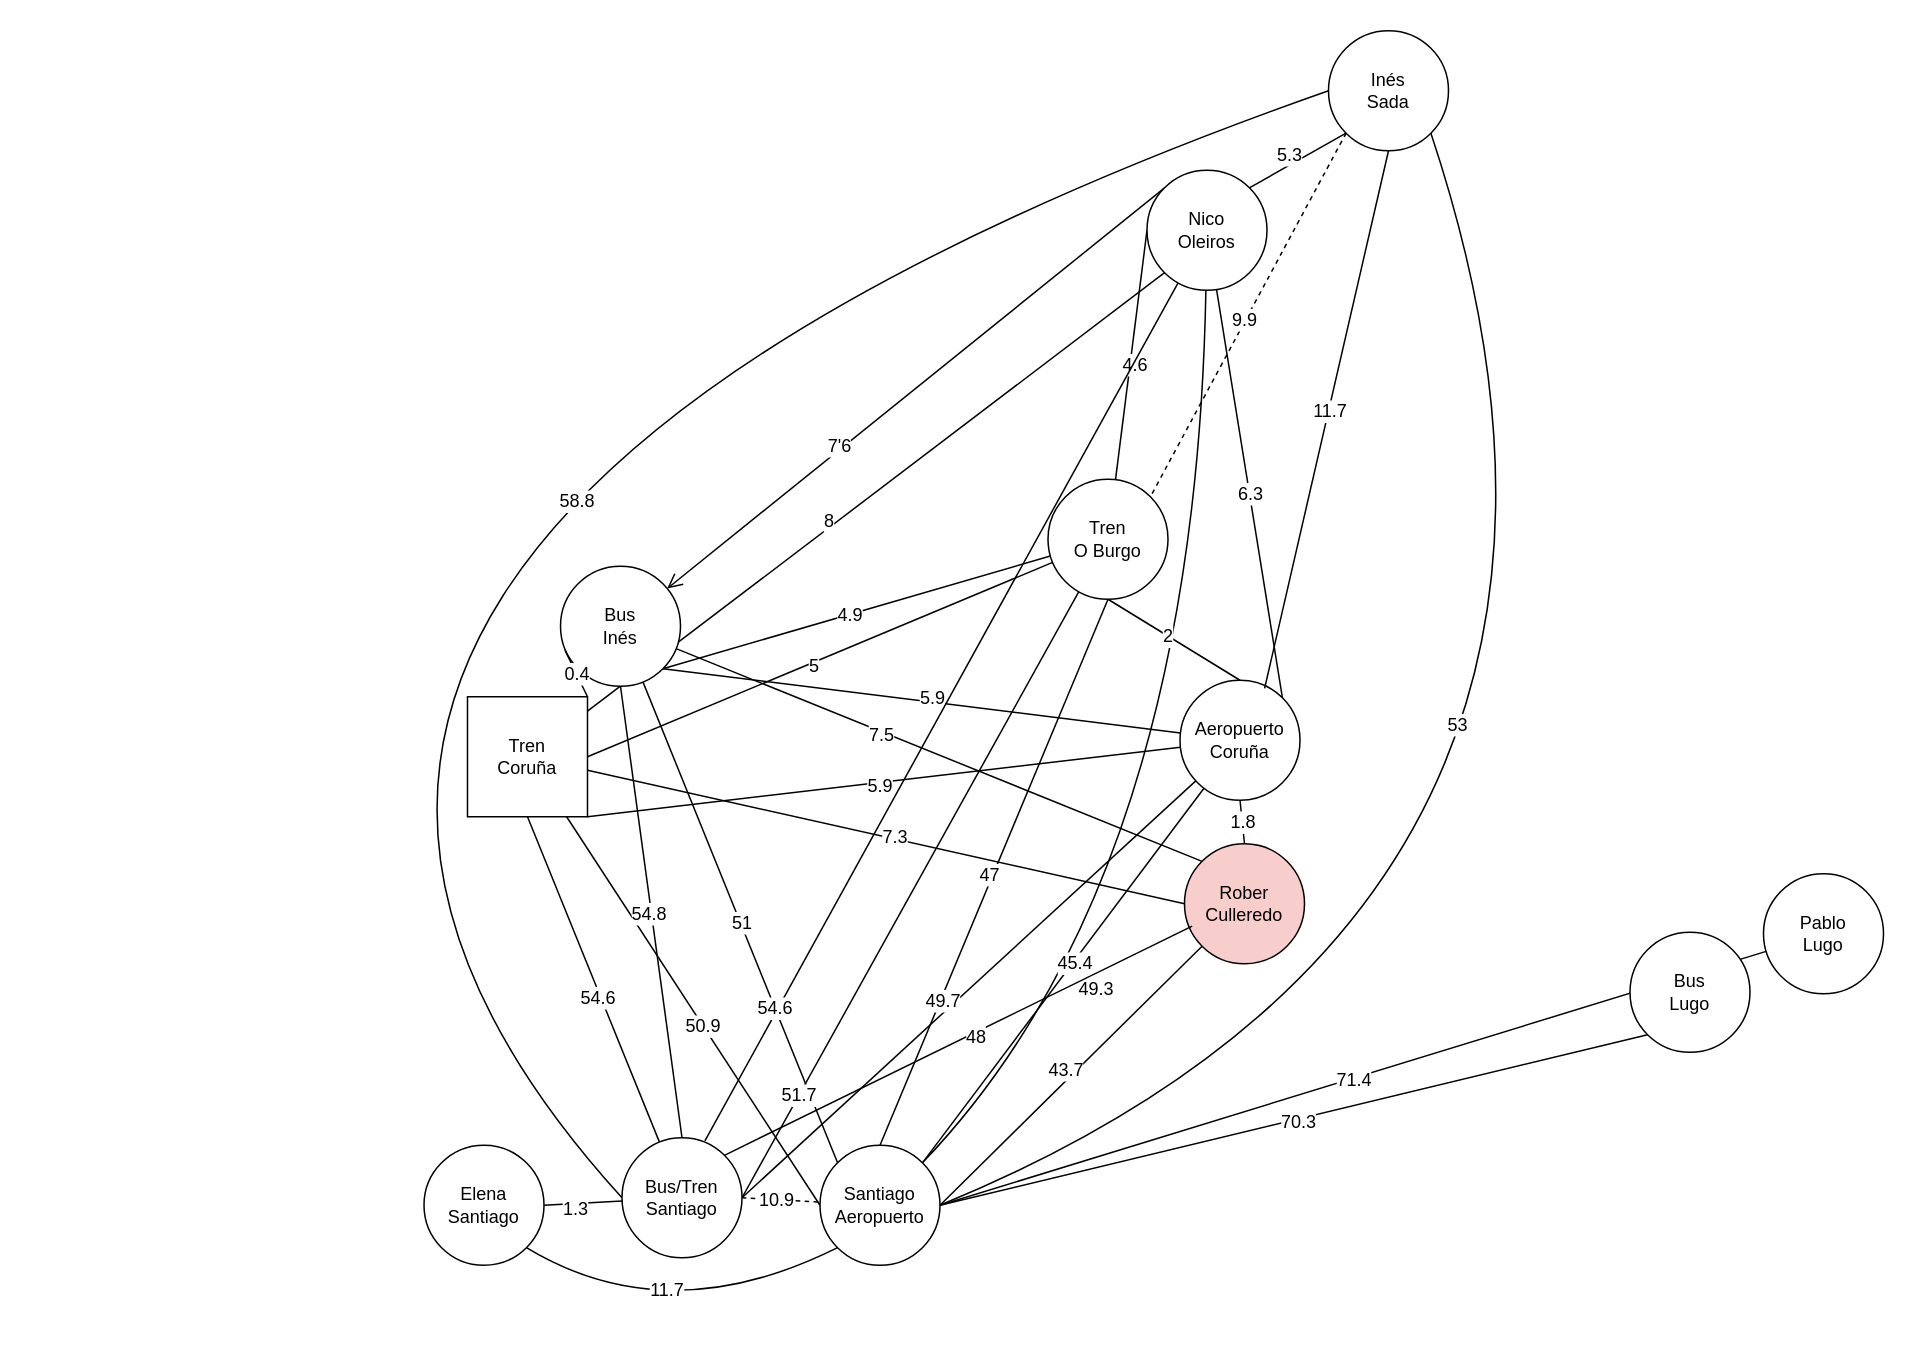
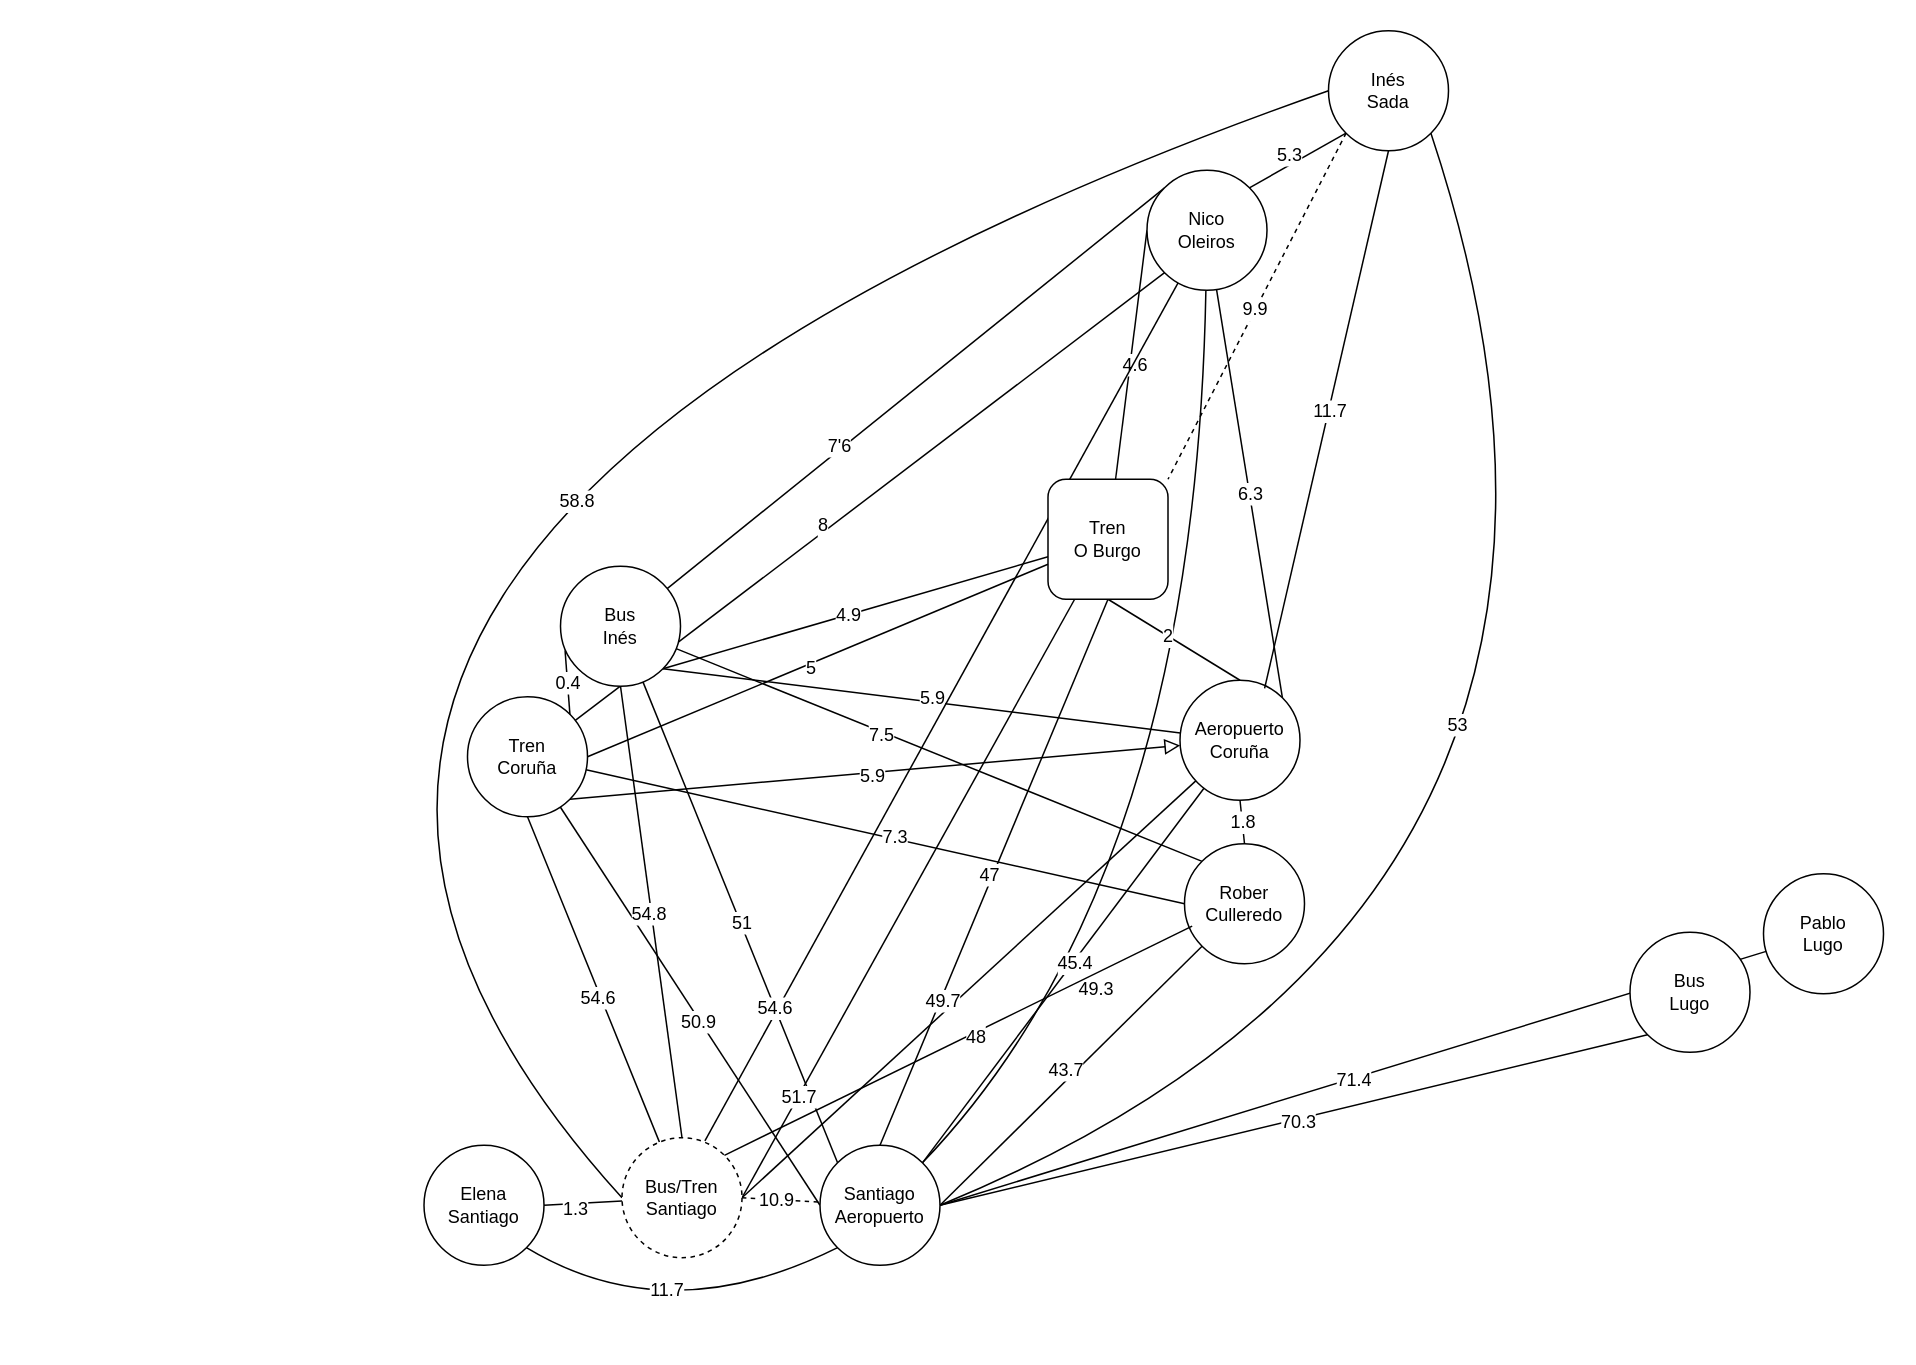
- <mxCell id="53" value="Tren&lt;br&gt;O Burgo" style="ellipse;whiteSpace=wrap;html=1;aspect=fixed;" vertex="1" parent="1"><mxGeometry x="698" y="319" width="80" height="80" as="geometry" /></mxCell>
+ <mxCell id="53" value="Tren&lt;br&gt;O Burgo" style="whiteSpace=wrap;html=1;aspect=fixed;rounded=1;" vertex="1" parent="1"><mxGeometry x="698" y="319" width="80" height="80" as="geometry" /></mxCell>
- <mxCell id="20" style="edgeStyle=none;curved=1;rounded=0;orthogonalLoop=1;jettySize=auto;html=1;exitX=0;exitY=0;exitDx=0;exitDy=0;fontSize=12;startSize=8;endSize=8;endArrow=open;endFill=0;" edge="1" parent="1" source="24" target="36"><mxGeometry relative="1" as="geometry" /></mxCell>
+ <mxCell id="20" style="edgeStyle=none;curved=1;rounded=0;orthogonalLoop=1;jettySize=auto;html=1;exitX=0;exitY=0;exitDx=0;exitDy=0;fontSize=12;startSize=8;endSize=8;endArrow=none;endFill=0;" edge="1" parent="1" source="24" target="36"><mxGeometry relative="1" as="geometry" /></mxCell>
- <mxCell id="41" value="Tren&lt;br&gt;Coruña" style="whiteSpace=wrap;html=1;aspect=fixed;rounded=0;" vertex="1" parent="1"><mxGeometry x="311" y="464" width="80" height="80" as="geometry" /></mxCell>
+ <mxCell id="41" value="Tren&lt;br&gt;Coruña" style="ellipse;whiteSpace=wrap;html=1;aspect=fixed;" vertex="1" parent="1"><mxGeometry x="311" y="464" width="80" height="80" as="geometry" /></mxCell>
- <mxCell id="37" style="edgeStyle=none;curved=1;rounded=0;orthogonalLoop=1;jettySize=auto;html=1;exitX=1;exitY=1;exitDx=0;exitDy=0;fontSize=12;startSize=8;endSize=8;endArrow=none;endFill=0;" edge="1" parent="1" source="41" target="29"><mxGeometry relative="1" as="geometry" /></mxCell>
+ <mxCell id="37" style="edgeStyle=none;curved=1;rounded=0;orthogonalLoop=1;jettySize=auto;html=1;exitX=1;exitY=1;exitDx=0;exitDy=0;fontSize=12;startSize=8;endSize=8;endArrow=block;endFill=0;" edge="1" parent="1" source="41" target="29"><mxGeometry relative="1" as="geometry" /></mxCell>
- <mxCell id="67" value="Rober&lt;br&gt;Culleredo" style="ellipse;whiteSpace=wrap;html=1;aspect=fixed;fillColor=#f8cecc;" vertex="1" parent="1"><mxGeometry x="789" y="562" width="80" height="80" as="geometry" /></mxCell>
+ <mxCell id="67" value="Rober&lt;br&gt;Culleredo" style="ellipse;whiteSpace=wrap;html=1;aspect=fixed;" vertex="1" parent="1"><mxGeometry x="789" y="562" width="80" height="80" as="geometry" /></mxCell>
- <mxCell id="52" value="Bus/Tren&lt;br&gt;Santiago" style="ellipse;whiteSpace=wrap;html=1;aspect=fixed;" vertex="1" parent="1"><mxGeometry x="414" y="758" width="80" height="80" as="geometry" /></mxCell>
+ <mxCell id="52" value="Bus/Tren&lt;br&gt;Santiago" style="ellipse;whiteSpace=wrap;html=1;aspect=fixed;dashed=1;" vertex="1" parent="1"><mxGeometry x="414" y="758" width="80" height="80" as="geometry" /></mxCell>
